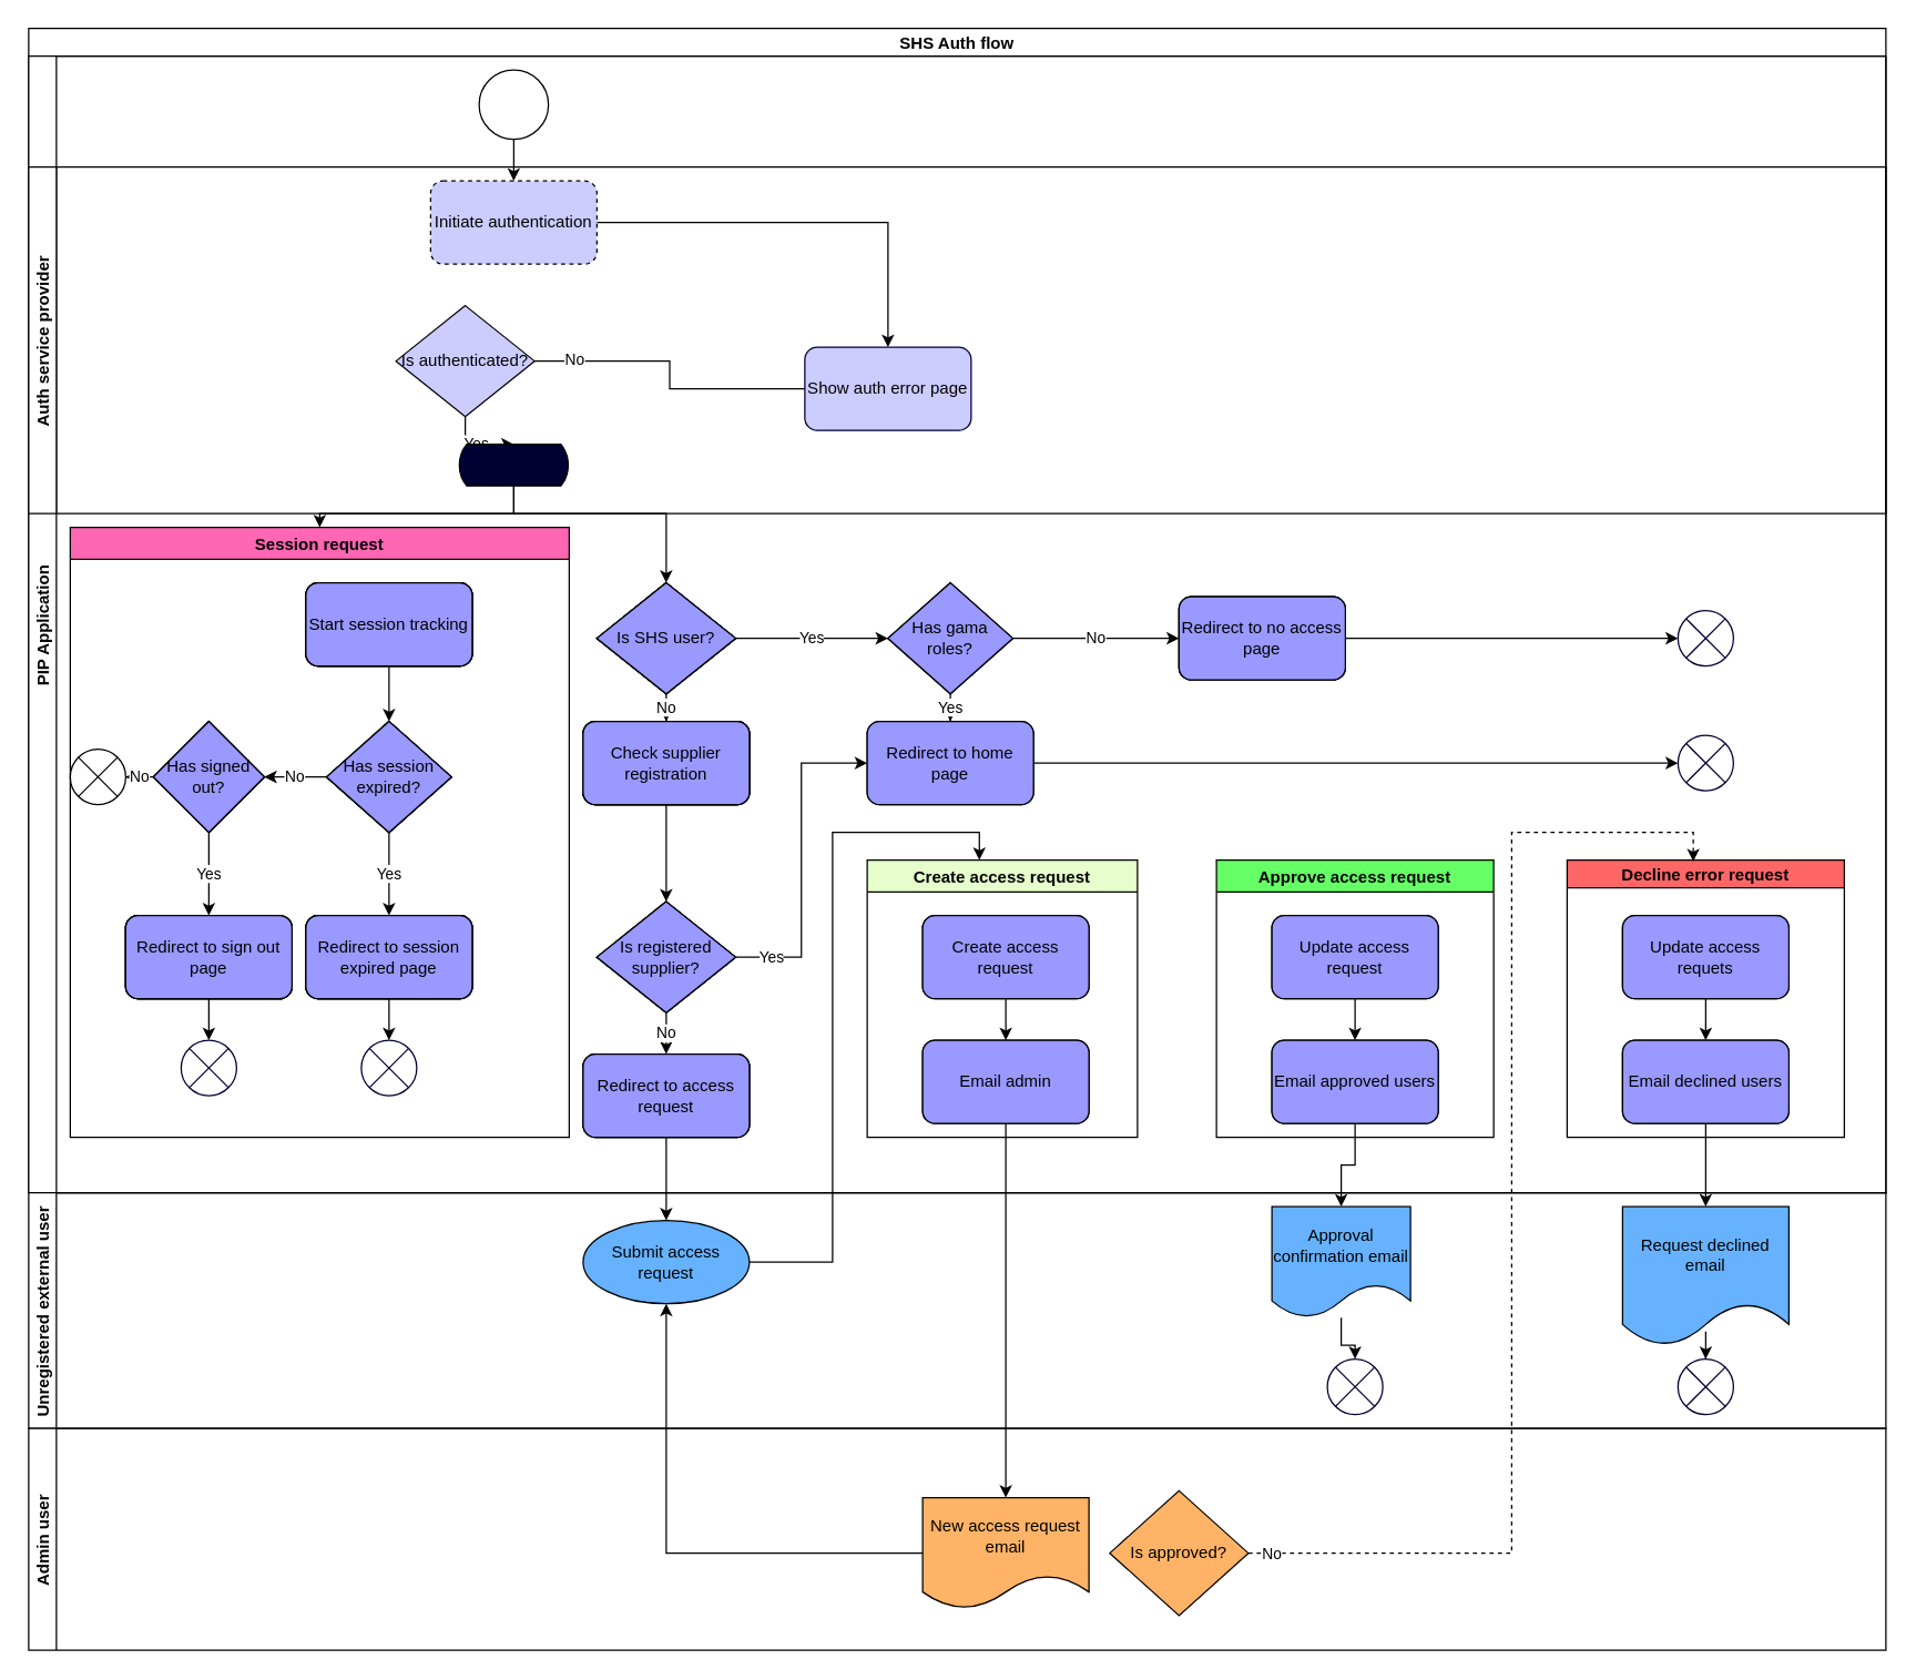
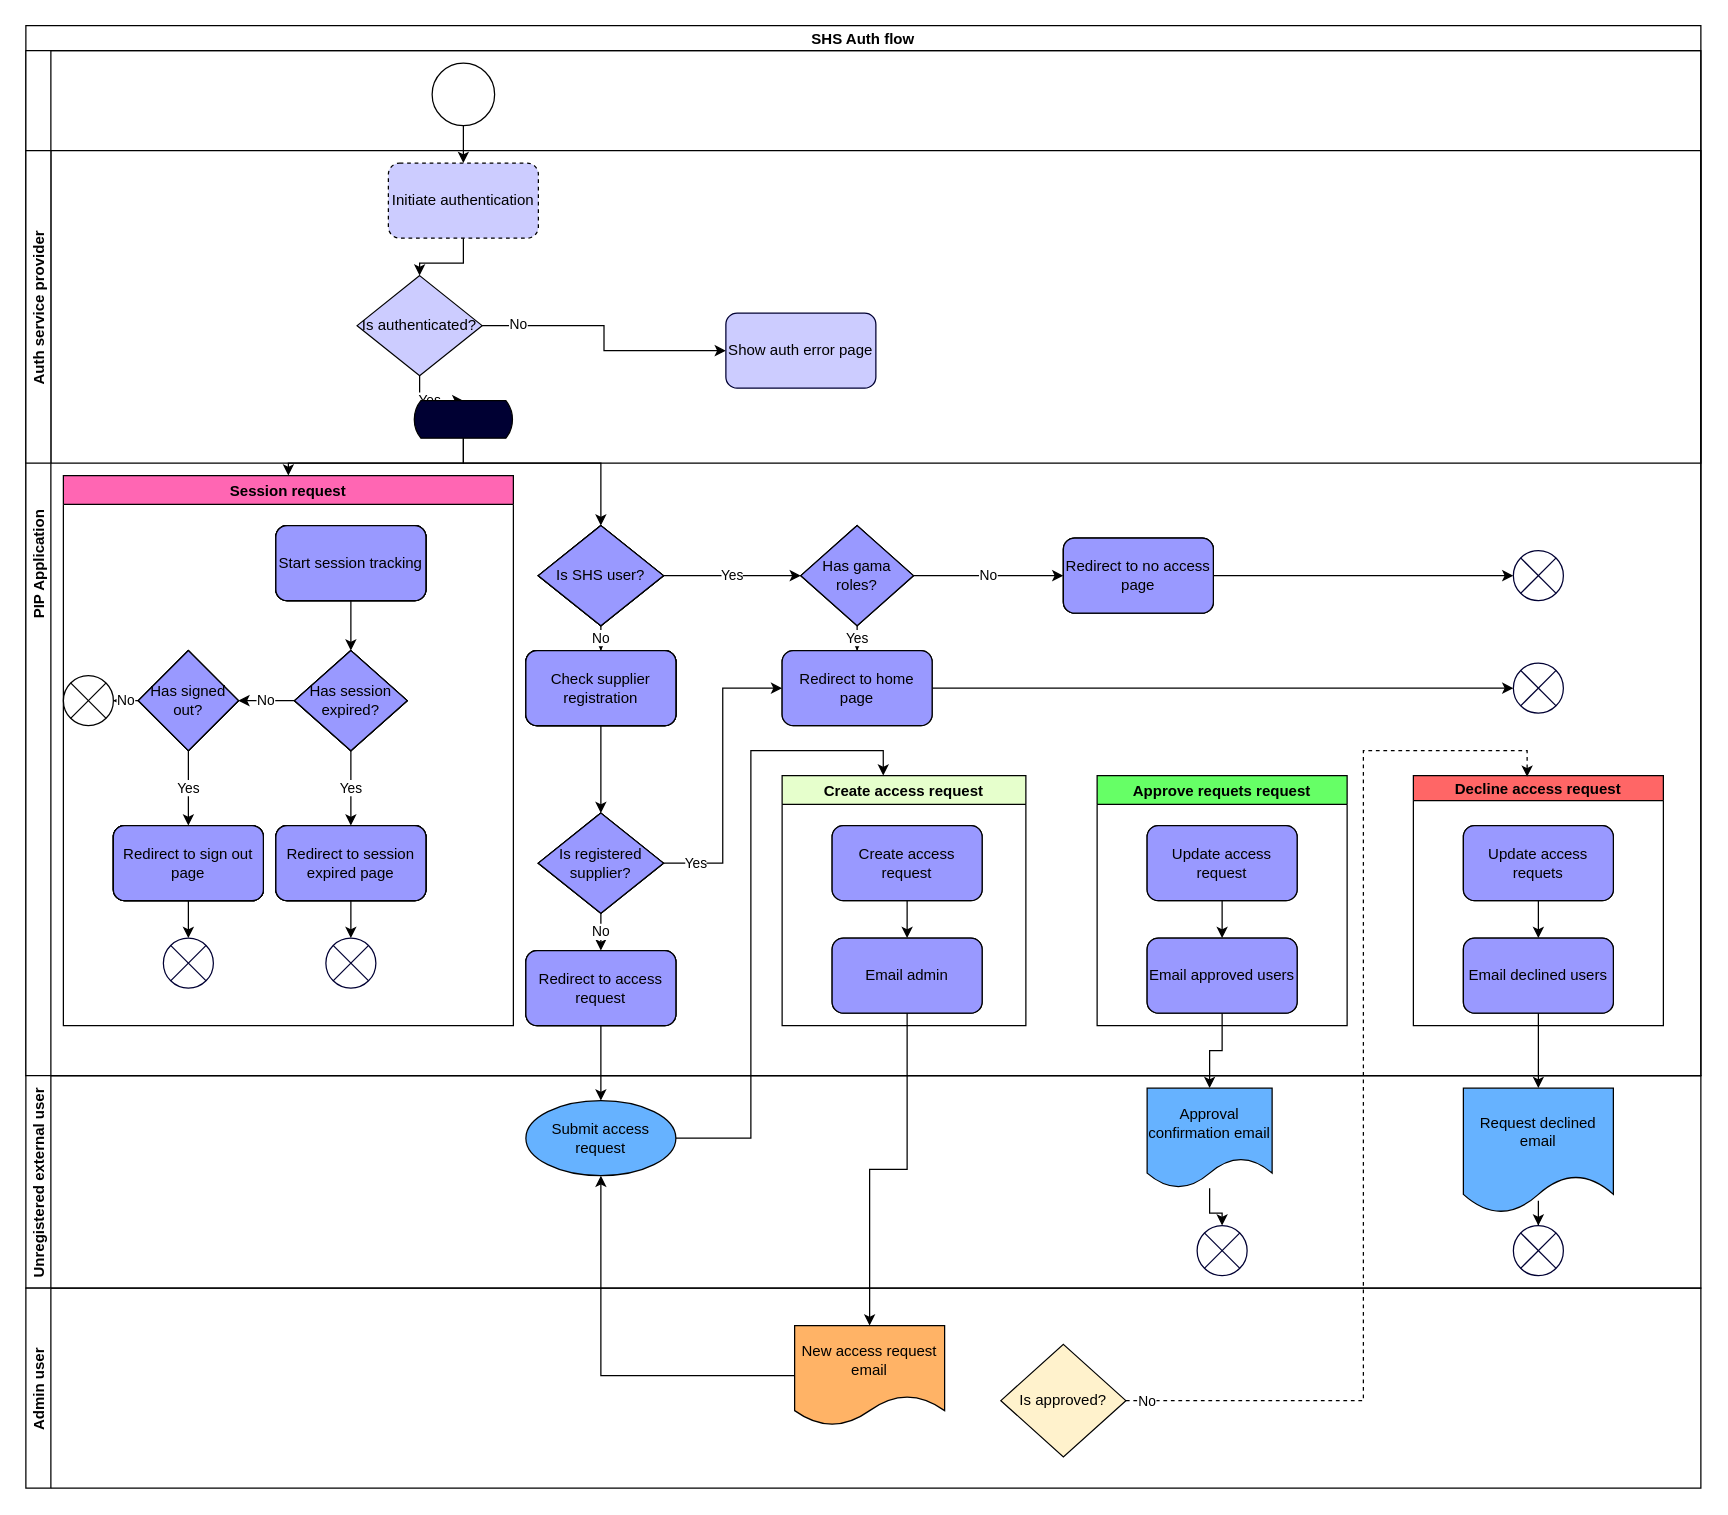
- <mxCell id="10" value="" style="edgeStyle=orthogonalEdgeStyle;rounded=0;orthogonalLoop=1;jettySize=auto;html=1;" edge="1" parent="4" source="9" target="12"><mxGeometry relative="1" as="geometry" /></mxCell>
+ <mxCell id="10" value="" style="edgeStyle=orthogonalEdgeStyle;rounded=0;orthogonalLoop=1;jettySize=auto;html=1;" edge="1" parent="4" source="9" target="8"><mxGeometry relative="1" as="geometry" /></mxCell>
- <mxCell id="6" style="edgeStyle=orthogonalEdgeStyle;rounded=0;orthogonalLoop=1;jettySize=auto;html=1;entryX=0;entryY=0.5;entryDx=0;entryDy=0;endArrow=none;" edge="1" parent="4" source="8" target="12"><mxGeometry relative="1" as="geometry" /></mxCell>
+ <mxCell id="6" style="edgeStyle=orthogonalEdgeStyle;rounded=0;orthogonalLoop=1;jettySize=auto;html=1;entryX=0;entryY=0.5;entryDx=0;entryDy=0;" edge="1" parent="4" source="8" target="12"><mxGeometry relative="1" as="geometry" /></mxCell>
- <mxCell id="51" value="Decline error request" style="swimlane;startSize=20;fillColor=#FF6666;" vertex="1" parent="3"><mxGeometry x="1110" y="580" width="200" height="200" as="geometry" /></mxCell>
+ <mxCell id="51" value="Decline access request" style="swimlane;startSize=20;fillColor=#FF6666;" vertex="1" parent="3"><mxGeometry x="1110" y="580" width="200" height="200" as="geometry" /></mxCell>
- <mxCell id="55" value="Approve access request" style="swimlane;fillColor=#66FF66;" vertex="1" parent="3"><mxGeometry x="857" y="580" width="200" height="200" as="geometry" /></mxCell>
+ <mxCell id="55" value="Approve requets request" style="swimlane;fillColor=#66FF66;" vertex="1" parent="3"><mxGeometry x="857" y="580" width="200" height="200" as="geometry" /></mxCell>
- <mxCell id="118" value="New access request email" style="shape=document;whiteSpace=wrap;html=1;boundedLbl=1;fillColor=#FFB366;" vertex="1" parent="116"><mxGeometry x="645" y="50" width="120" height="80" as="geometry" /></mxCell>
+ <mxCell id="118" value="New access request email" style="shape=document;whiteSpace=wrap;html=1;boundedLbl=1;fillColor=#FFB366;" vertex="1" parent="116"><mxGeometry x="615" y="30" width="120" height="80" as="geometry" /></mxCell>
- <mxCell id="119" value="Is approved?" style="rhombus;whiteSpace=wrap;html=1;fillColor=#FFB366;" vertex="1" parent="116"><mxGeometry x="780" y="45" width="100" height="90" as="geometry" /></mxCell>
+ <mxCell id="119" value="Is approved?" style="rhombus;whiteSpace=wrap;html=1;fillColor=#fff2cc;" vertex="1" parent="116"><mxGeometry x="780" y="45" width="100" height="90" as="geometry" /></mxCell>
